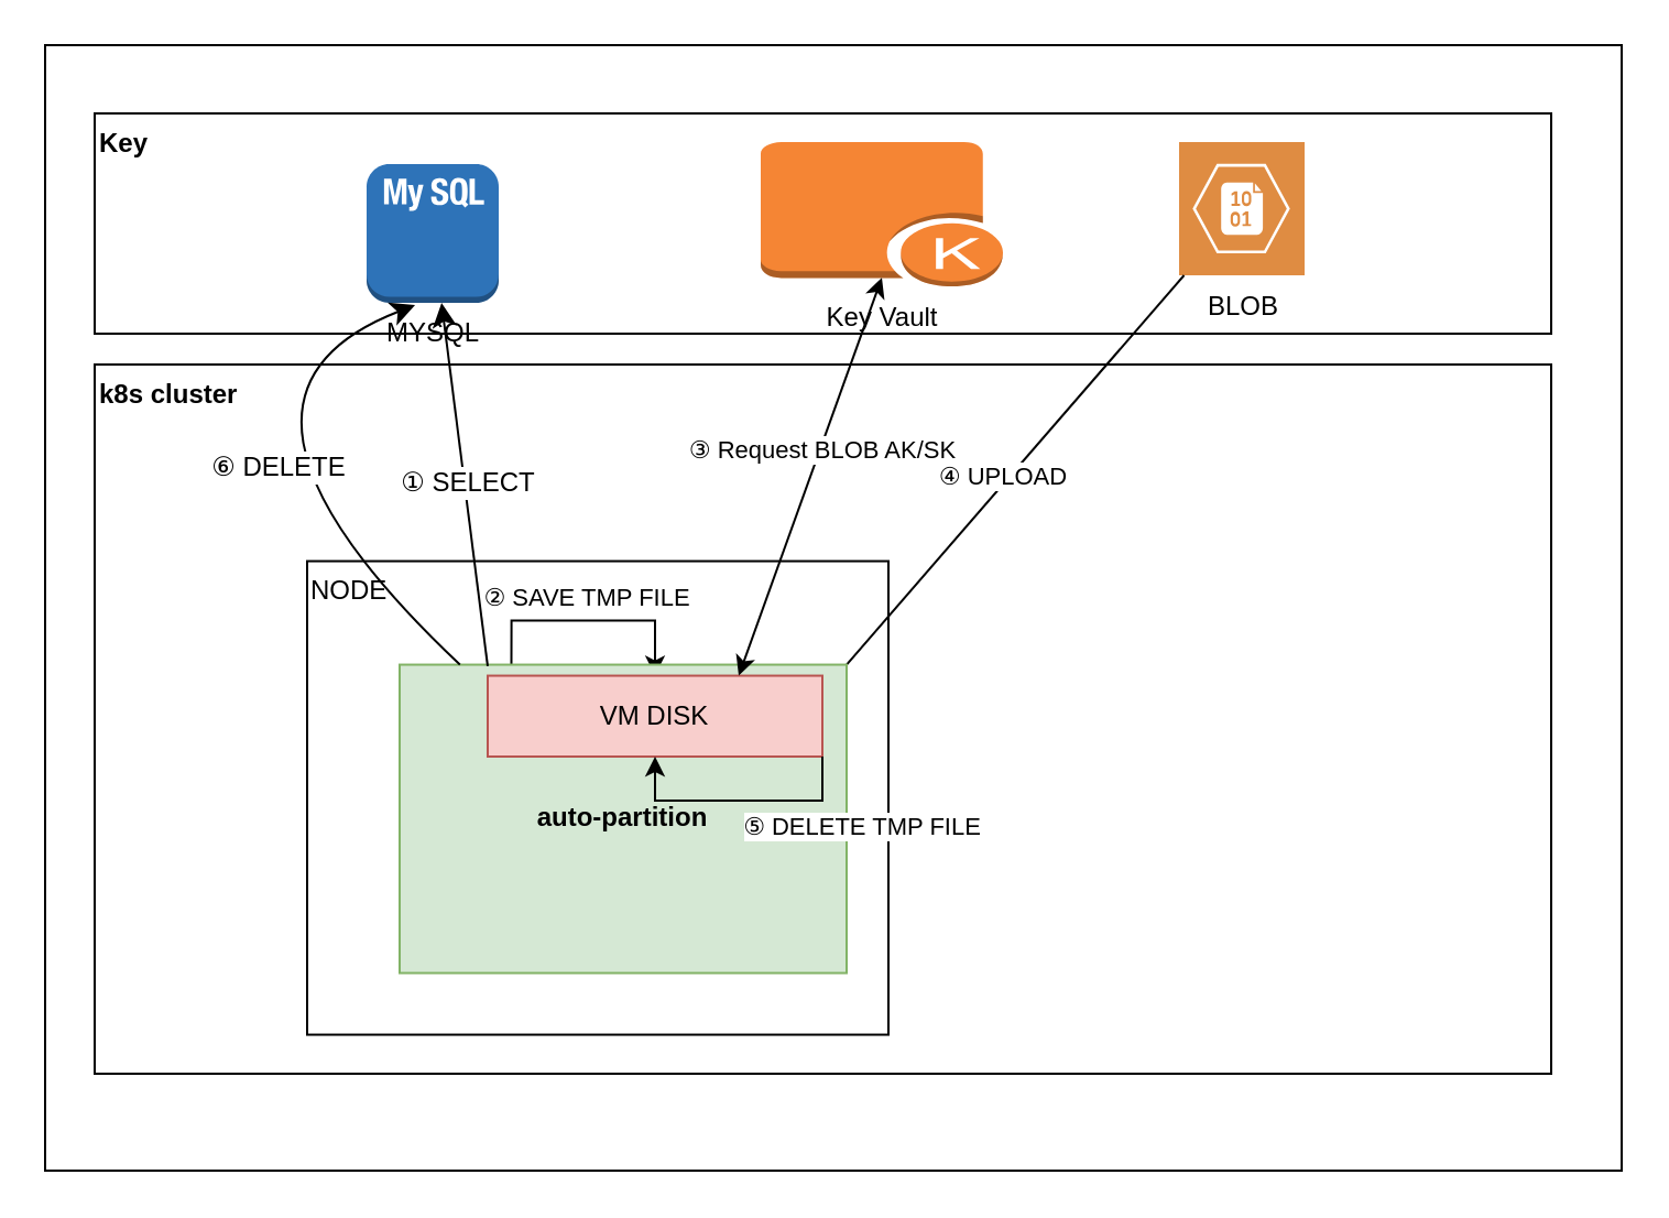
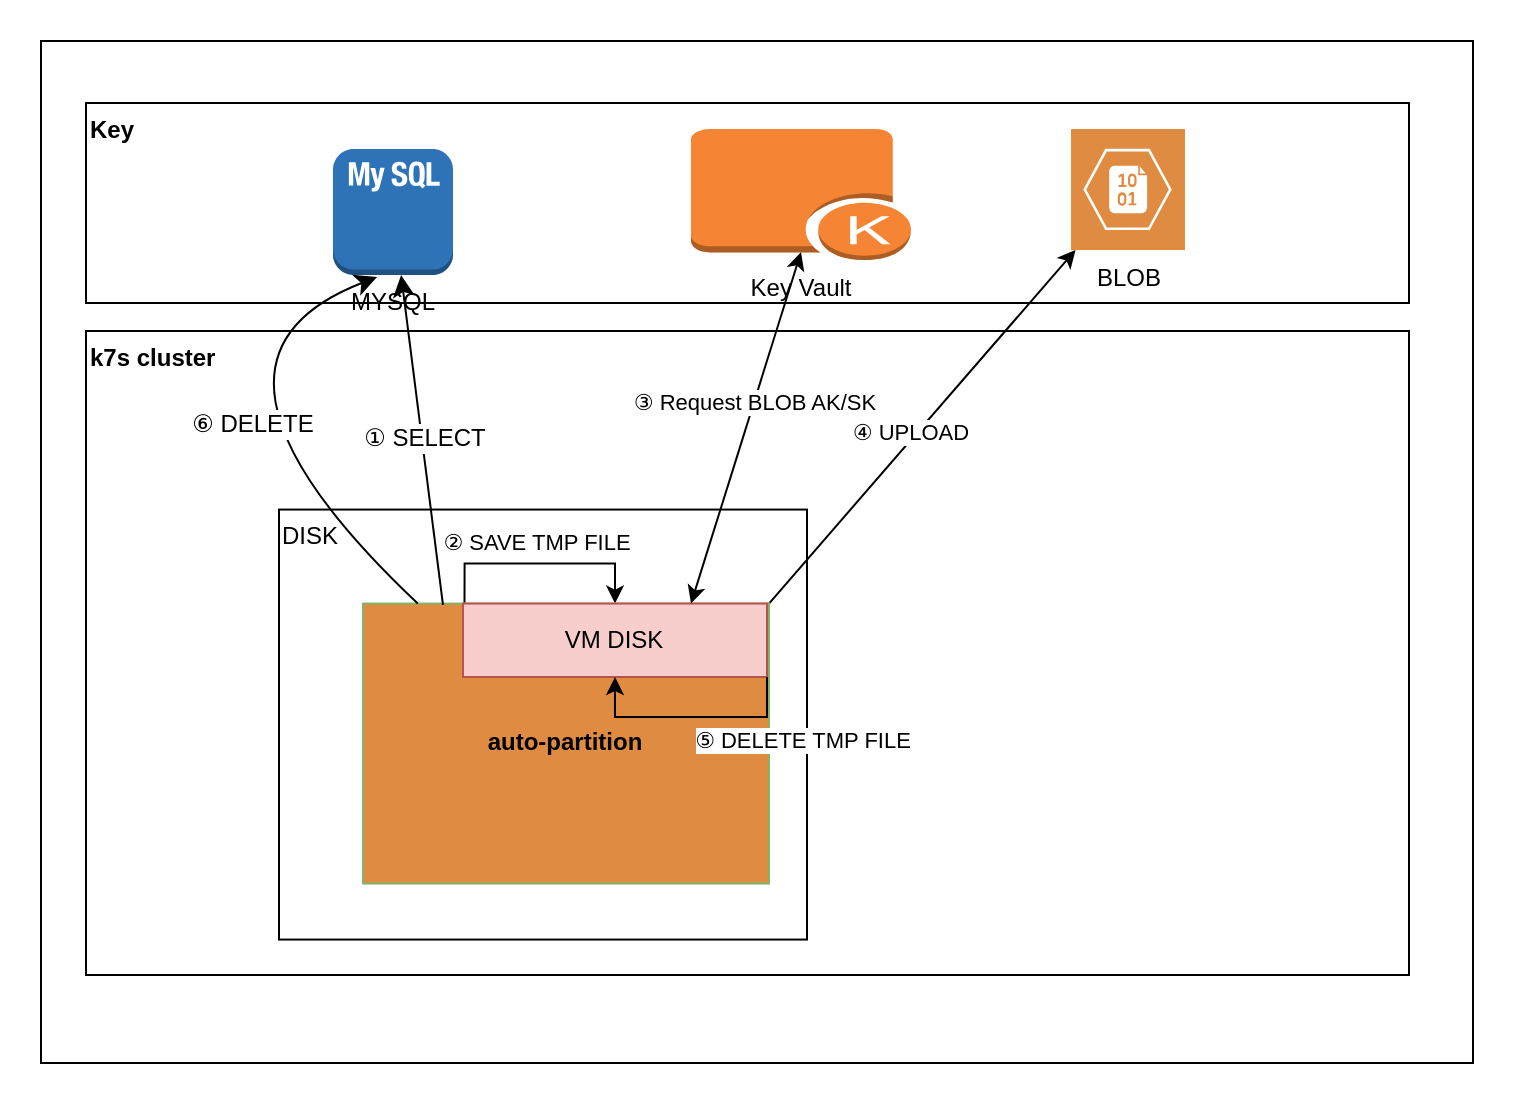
- <mxCell id="8" style="rounded=0;orthogonalLoop=1;jettySize=auto;html=1;exitX=1;exitY=0;exitDx=0;exitDy=0;endArrow=none;" edge="1" parent="1" source="12" target="5"><mxGeometry relative="1" as="geometry" /></mxCell>
+ <mxCell id="8" style="rounded=0;orthogonalLoop=1;jettySize=auto;html=1;exitX=1;exitY=0;exitDx=0;exitDy=0;" edge="1" parent="1" source="12" target="5"><mxGeometry relative="1" as="geometry" /></mxCell>
- <mxCell id="6" value="k8s cluster" style="rounded=0;whiteSpace=wrap;html=1;align=left;verticalAlign=top;fontStyle=1" parent="1" vertex="1"><mxGeometry x="42.5" y="165" width="661.5" height="322" as="geometry" /></mxCell>
+ <mxCell id="6" value="k7s cluster" style="rounded=0;whiteSpace=wrap;html=1;align=left;verticalAlign=top;fontStyle=1" parent="1" vertex="1"><mxGeometry x="42.5" y="165" width="661.5" height="322" as="geometry" /></mxCell>
- <mxCell id="7" value="NODE" style="rounded=0;whiteSpace=wrap;html=1;align=left;verticalAlign=top;" parent="1" vertex="1"><mxGeometry x="139" y="254.28" width="264" height="215" as="geometry" /></mxCell>
+ <mxCell id="7" value="DISK" style="rounded=0;whiteSpace=wrap;html=1;align=left;verticalAlign=top;" parent="1" vertex="1"><mxGeometry x="139" y="254.28" width="264" height="215" as="geometry" /></mxCell>
- <mxCell id="18" value="VM DISK" style="rounded=0;whiteSpace=wrap;html=1;fillColor=#f8cecc;strokeColor=#b85450;" vertex="1" parent="1"><mxGeometry x="221" y="306.28" width="152" height="36.72" as="geometry" /></mxCell>
+ <mxCell id="18" value="VM DISK" style="rounded=0;whiteSpace=wrap;html=1;fillColor=#f8cecc;strokeColor=#b85450;" vertex="1" parent="1"><mxGeometry x="231" y="301.28" width="152" height="36.72" as="geometry" /></mxCell>
- <mxCell id="12" value="auto-partition" style="rounded=1;whiteSpace=wrap;html=1;fillColor=#d5e8d4;strokeColor=#82b366;arcSize=0;align=center;verticalAlign=middle;fontStyle=1" parent="1" vertex="1"><mxGeometry x="181" y="301.28" width="203" height="140" as="geometry" /></mxCell>
+ <mxCell id="12" value="auto-partition" style="rounded=1;whiteSpace=wrap;html=1;fillColor=#df8c42;strokeColor=#82b366;arcSize=0;align=center;verticalAlign=middle;fontStyle=1;" parent="1" vertex="1"><mxGeometry x="181" y="301.28" width="203" height="140" as="geometry" /></mxCell>
